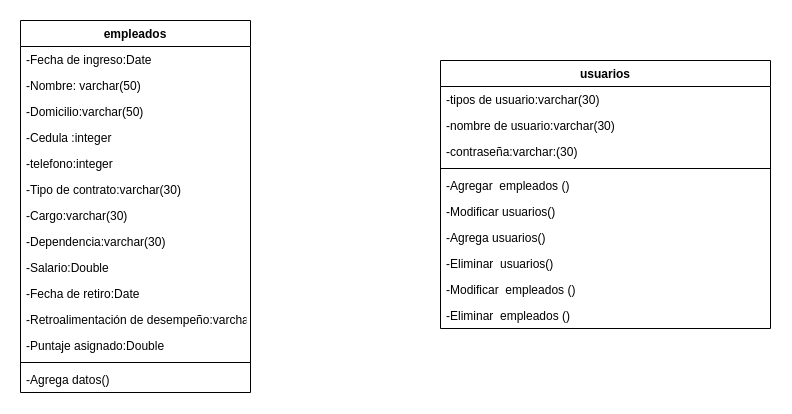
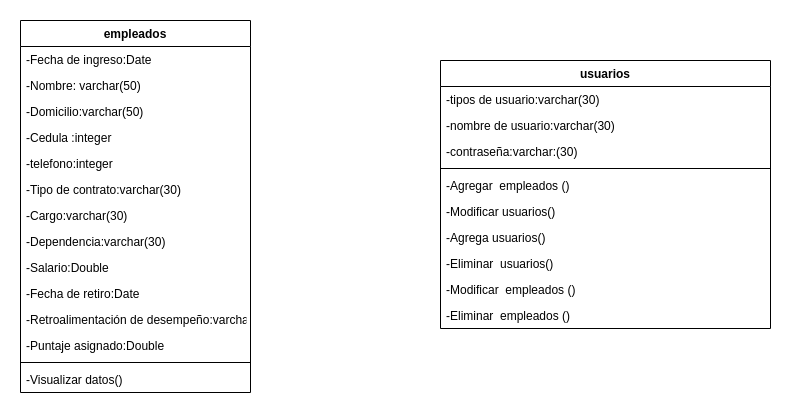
- <mxCell id="16" value="-Agrega datos()" style="text;strokeColor=none;fillColor=none;align=left;verticalAlign=top;spacingLeft=4;spacingRight=4;overflow=hidden;rotatable=0;points=[[0,0.5],[1,0.5]];portConstraint=eastwest;" vertex="1" parent="2"><mxGeometry y="346" width="230" height="26" as="geometry" /></mxCell>
+ <mxCell id="16" value="-Visualizar datos()" style="text;strokeColor=none;fillColor=none;align=left;verticalAlign=top;spacingLeft=4;spacingRight=4;overflow=hidden;rotatable=0;points=[[0,0.5],[1,0.5]];portConstraint=eastwest;" vertex="1" parent="2"><mxGeometry y="346" width="230" height="26" as="geometry" /></mxCell>
